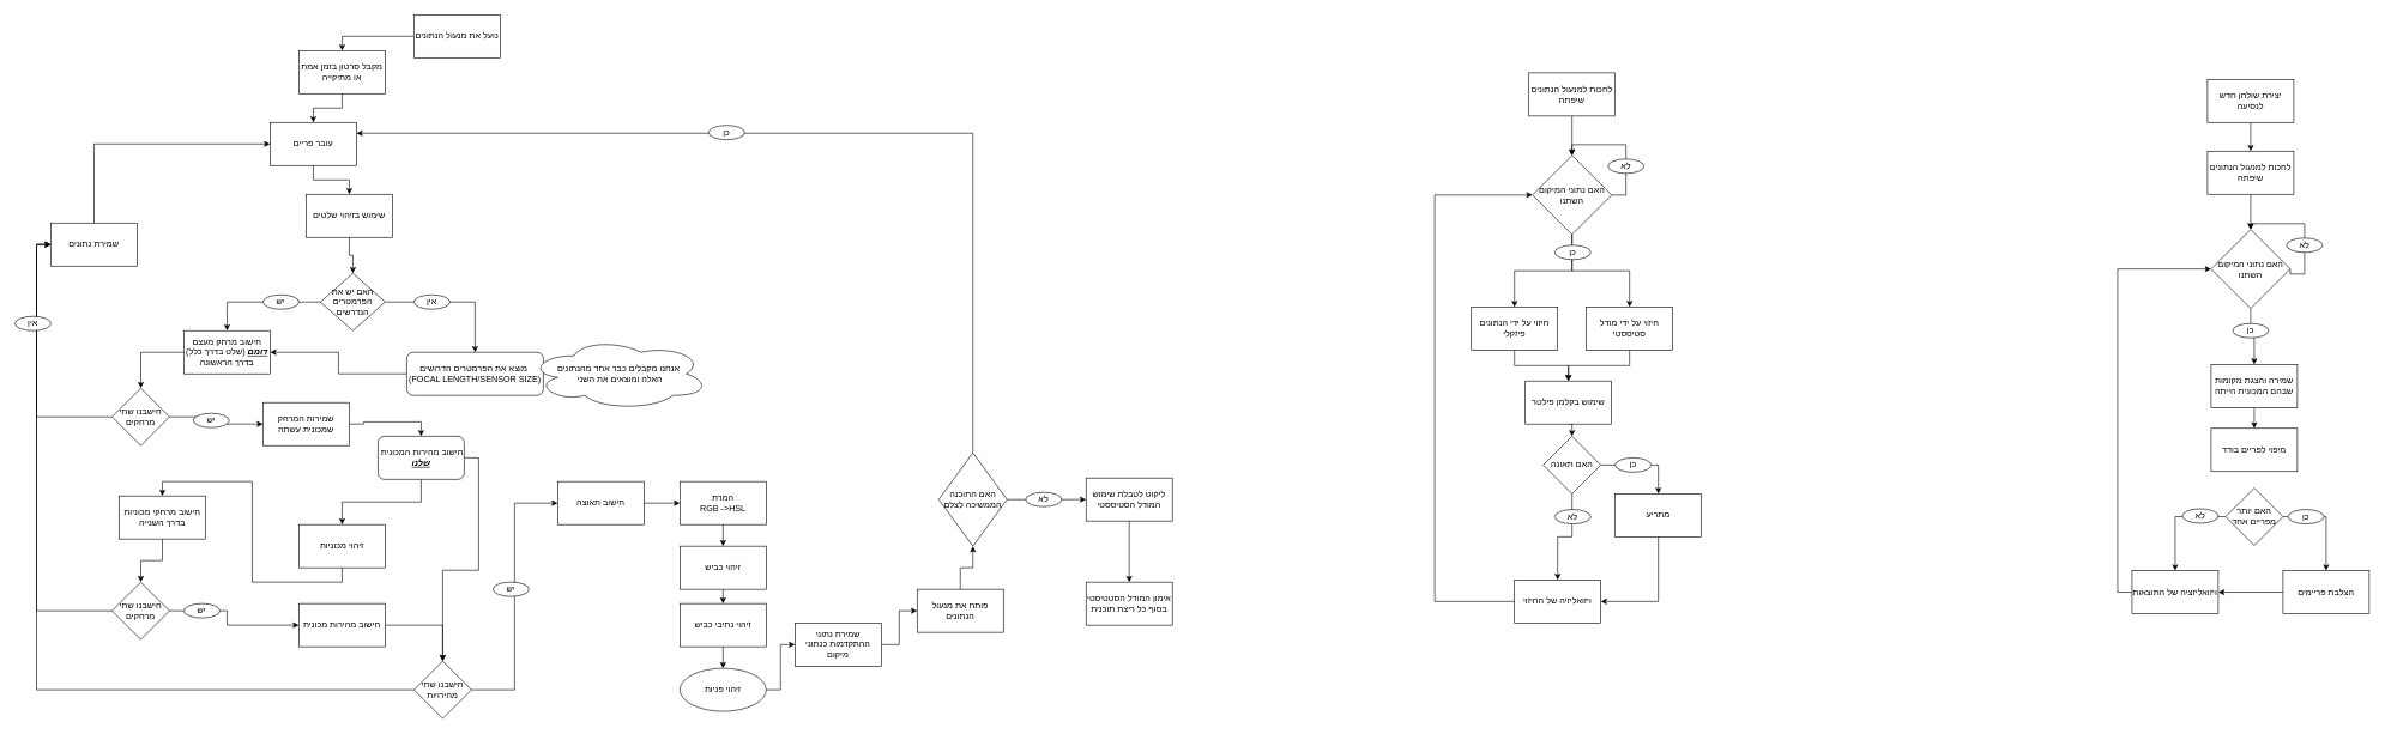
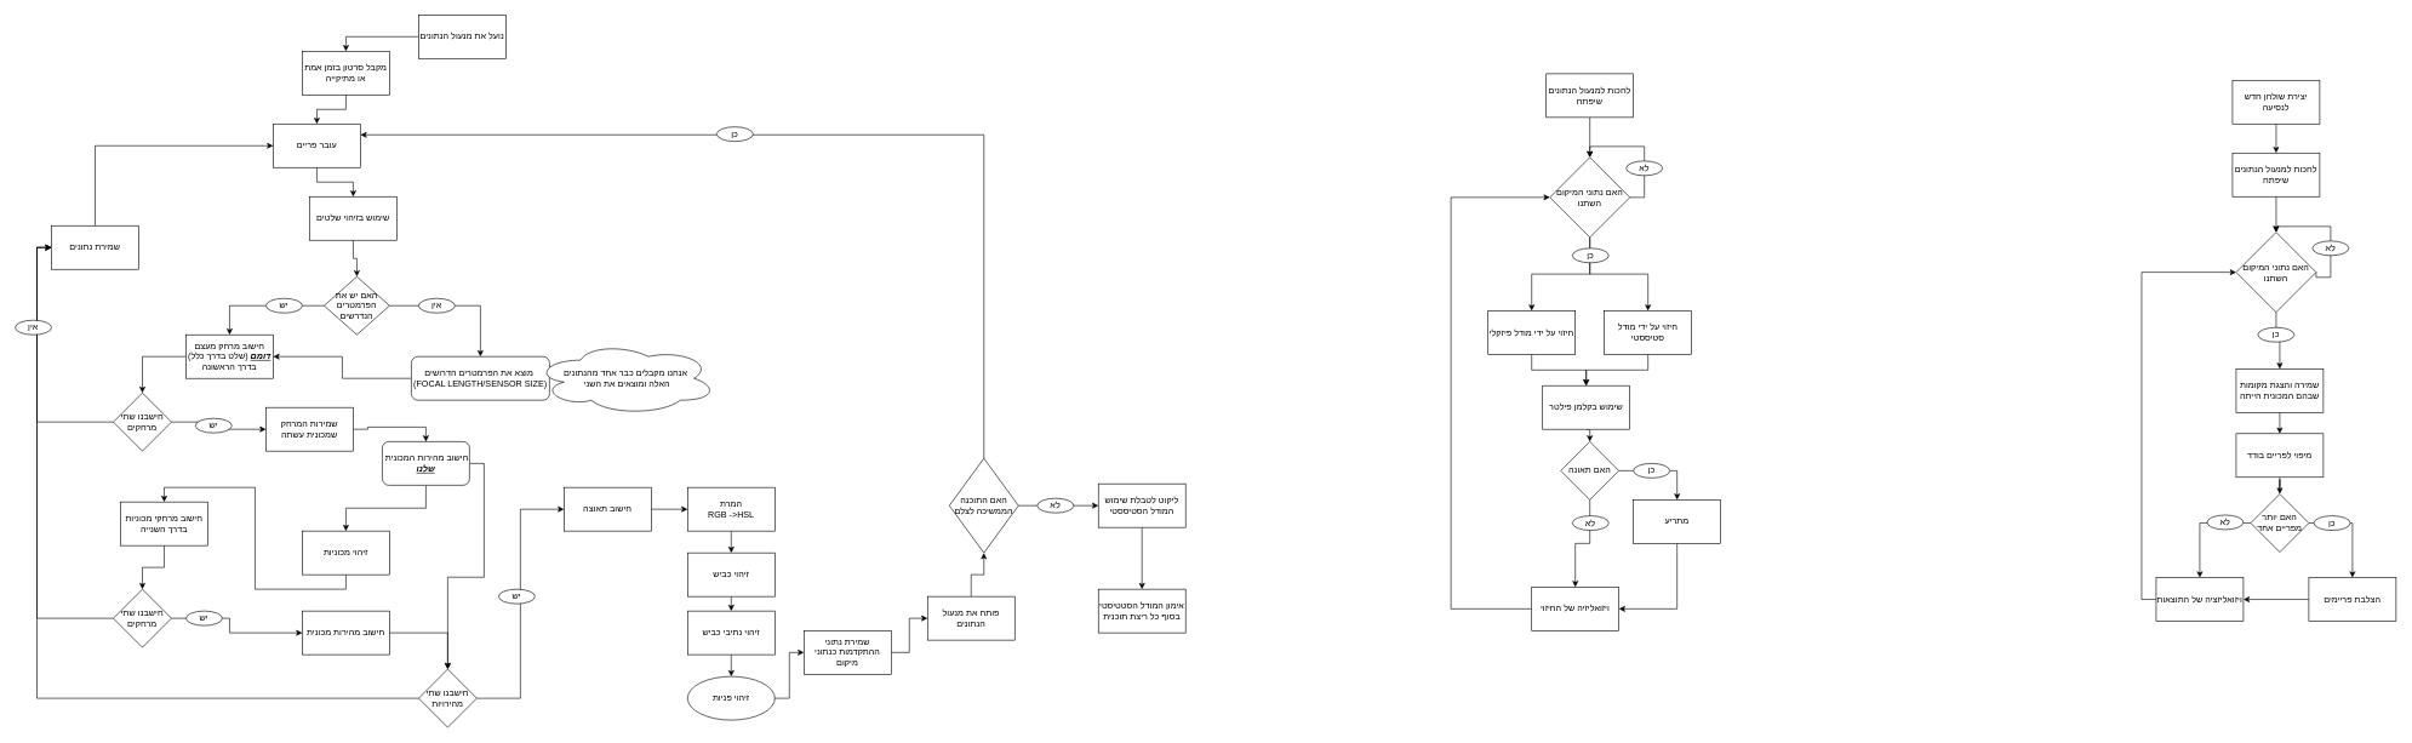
- <mxCell id="64" value="חיזוי על ידי הנתונים פיזקלי" style="rounded=0;whiteSpace=wrap;html=1;" vertex="1" parent="1"><mxGeometry x="2046" y="427" width="120" height="60" as="geometry" /></mxCell>
+ <mxCell id="64" value="חיזוי על ידי מודל פיזקלי" style="rounded=0;whiteSpace=wrap;html=1;" vertex="1" parent="1"><mxGeometry x="2046" y="427" width="120" height="60" as="geometry" /></mxCell>
+ <mxCell id="90" style="edgeStyle=orthogonalEdgeStyle;rounded=0;orthogonalLoop=1;jettySize=auto;html=1;exitX=0.5;exitY=1;exitDx=0;exitDy=0;" edge="1" parent="1" source="91" target="106"><mxGeometry relative="1" as="geometry" /></mxCell>
